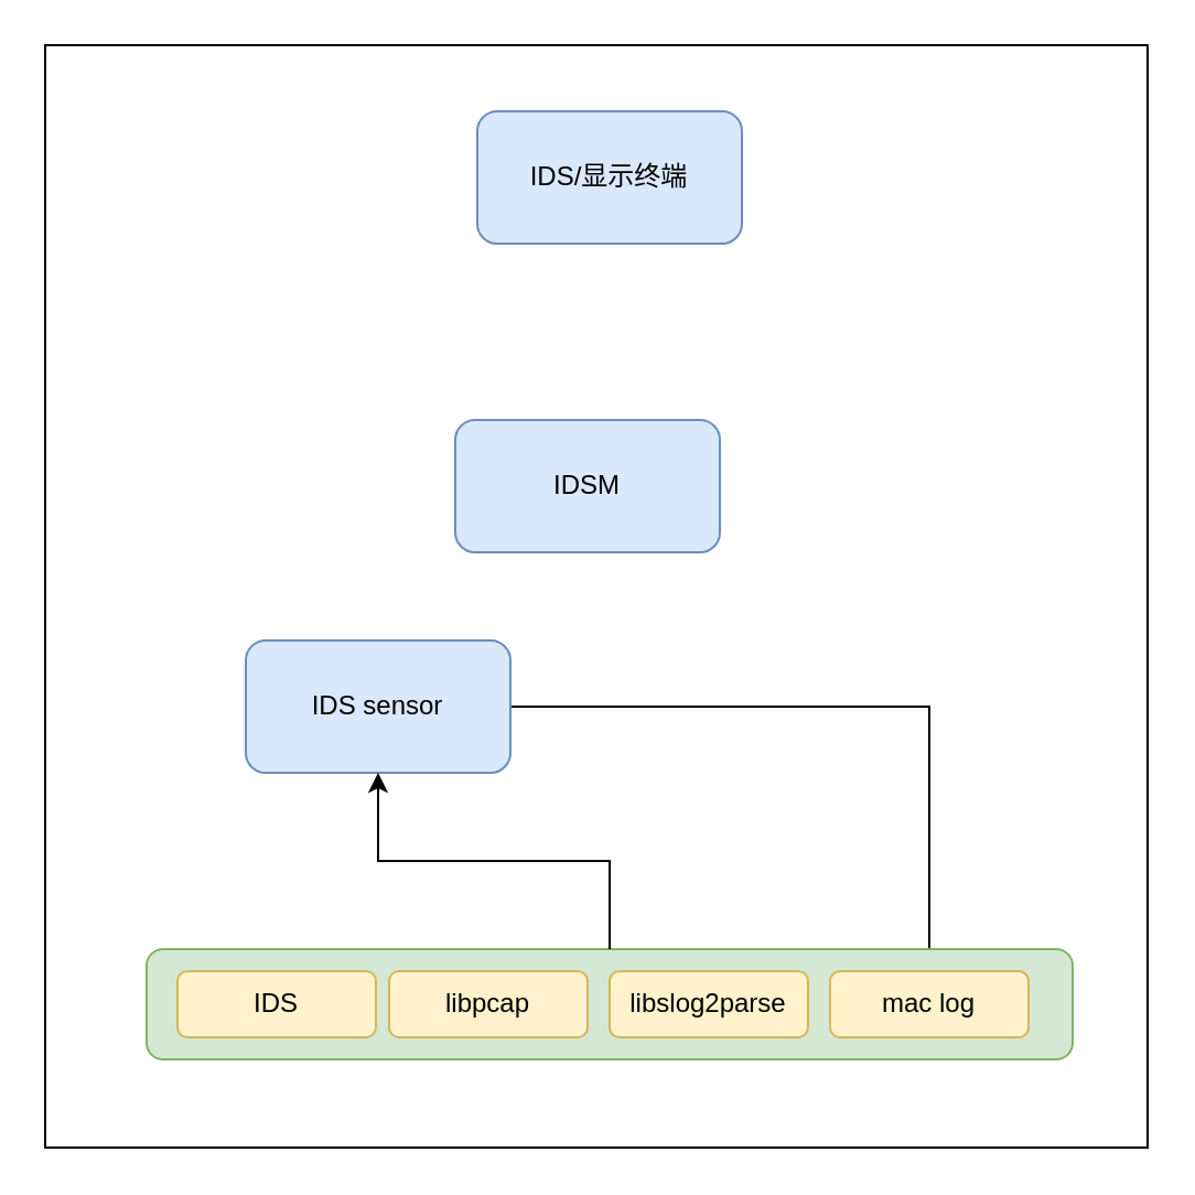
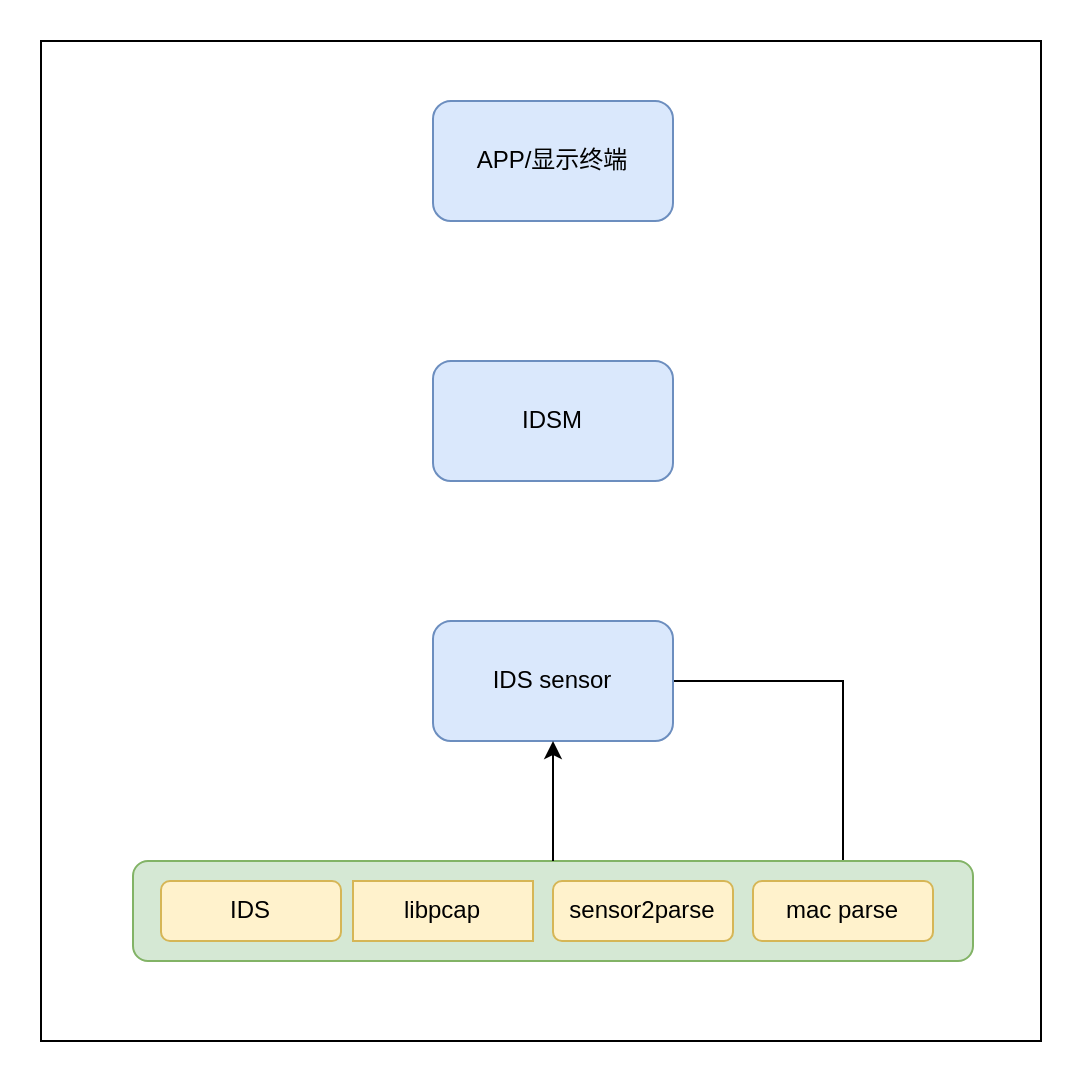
- <mxCell id="13" value="IDS/显示终端" style="rounded=1;whiteSpace=wrap;html=1;fillColor=#dae8fc;strokeColor=#6c8ebf;" parent="1" vertex="1"><mxGeometry x="216" y="50" width="120" height="60" as="geometry" /></mxCell>
+ <mxCell id="13" value="APP/显示终端" style="rounded=1;whiteSpace=wrap;html=1;fillColor=#dae8fc;strokeColor=#6c8ebf;" parent="1" vertex="1"><mxGeometry x="216" y="50" width="120" height="60" as="geometry" /></mxCell>
- <mxCell id="12" value="IDSM" style="rounded=1;whiteSpace=wrap;html=1;fillColor=#dae8fc;strokeColor=#6c8ebf;" parent="1" vertex="1"><mxGeometry x="206" y="190" width="120" height="60" as="geometry" /></mxCell>
+ <mxCell id="12" value="IDSM" style="rounded=1;whiteSpace=wrap;html=1;fillColor=#dae8fc;strokeColor=#6c8ebf;" parent="1" vertex="1"><mxGeometry x="216" y="180" width="120" height="60" as="geometry" /></mxCell>
- <mxCell id="4" value="IDS sensor" style="rounded=1;whiteSpace=wrap;html=1;fillColor=#dae8fc;strokeColor=#6c8ebf;" parent="1" vertex="1"><mxGeometry x="111" y="290" width="120" height="60" as="geometry" /></mxCell>
+ <mxCell id="4" value="IDS sensor" style="rounded=1;whiteSpace=wrap;html=1;fillColor=#dae8fc;strokeColor=#6c8ebf;" parent="1" vertex="1"><mxGeometry x="216" y="310" width="120" height="60" as="geometry" /></mxCell>
- <mxCell id="9" value="libpcap" style="rounded=1;whiteSpace=wrap;html=1;fillColor=#fff2cc;strokeColor=#d6b656;" parent="5" vertex="1"><mxGeometry x="110" y="10" width="90" height="30" as="geometry" /></mxCell>
+ <mxCell id="9" value="libpcap" style="whiteSpace=wrap;html=1;fillColor=#fff2cc;strokeColor=#d6b656;rounded=0;" parent="5" vertex="1"><mxGeometry x="110" y="10" width="90" height="30" as="geometry" /></mxCell>
- <mxCell id="10" value="libslog2parse" style="rounded=1;whiteSpace=wrap;html=1;fillColor=#fff2cc;strokeColor=#d6b656;" parent="5" vertex="1"><mxGeometry x="210" y="10" width="90" height="30" as="geometry" /></mxCell>
+ <mxCell id="10" value="sensor2parse" style="rounded=1;whiteSpace=wrap;html=1;fillColor=#fff2cc;strokeColor=#d6b656;" parent="5" vertex="1"><mxGeometry x="210" y="10" width="90" height="30" as="geometry" /></mxCell>
- <mxCell id="8" value="mac log" style="rounded=1;whiteSpace=wrap;html=1;fillColor=#fff2cc;strokeColor=#d6b656;" parent="5" vertex="1"><mxGeometry x="310" y="10" width="90" height="30" as="geometry" /></mxCell>
+ <mxCell id="8" value="mac parse" style="rounded=1;whiteSpace=wrap;html=1;fillColor=#fff2cc;strokeColor=#d6b656;" parent="5" vertex="1"><mxGeometry x="310" y="10" width="90" height="30" as="geometry" /></mxCell>
